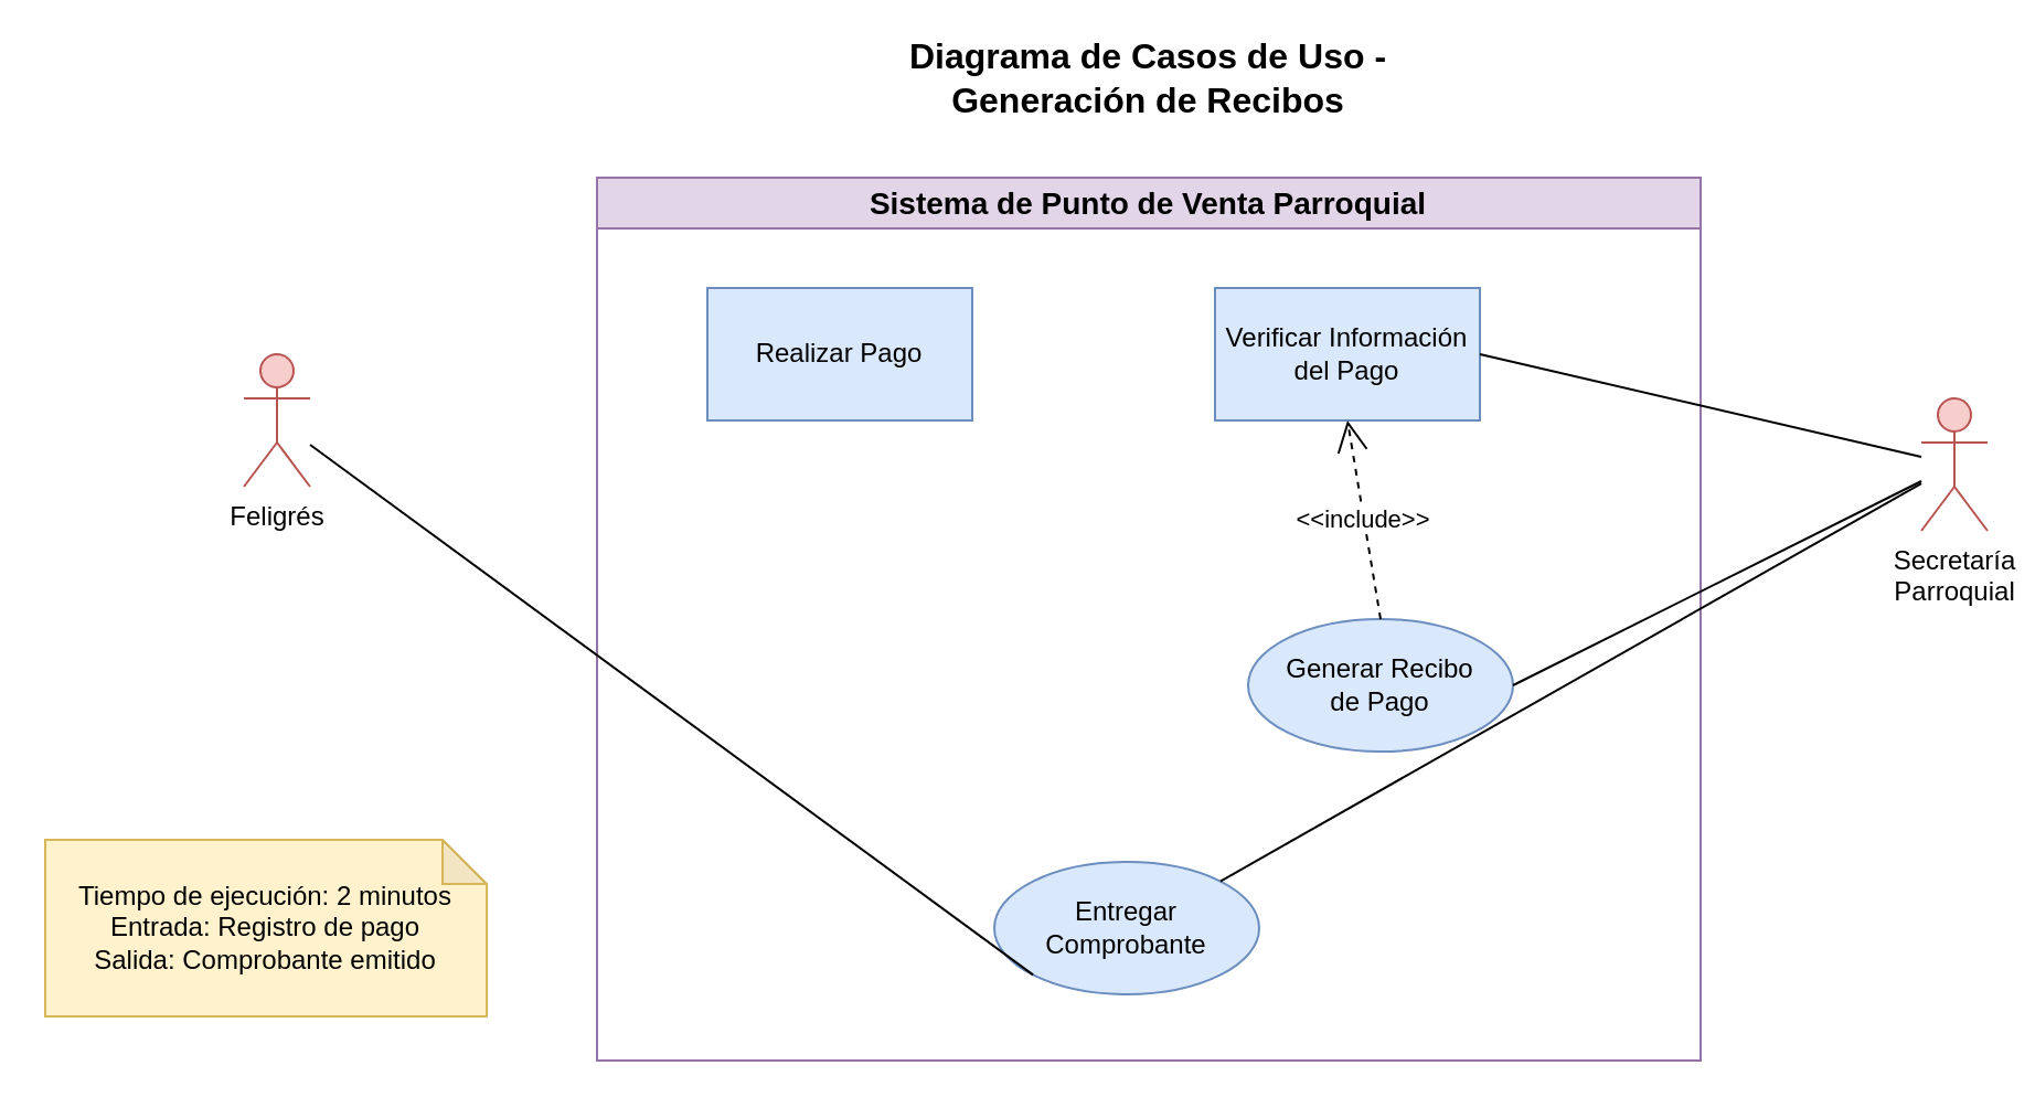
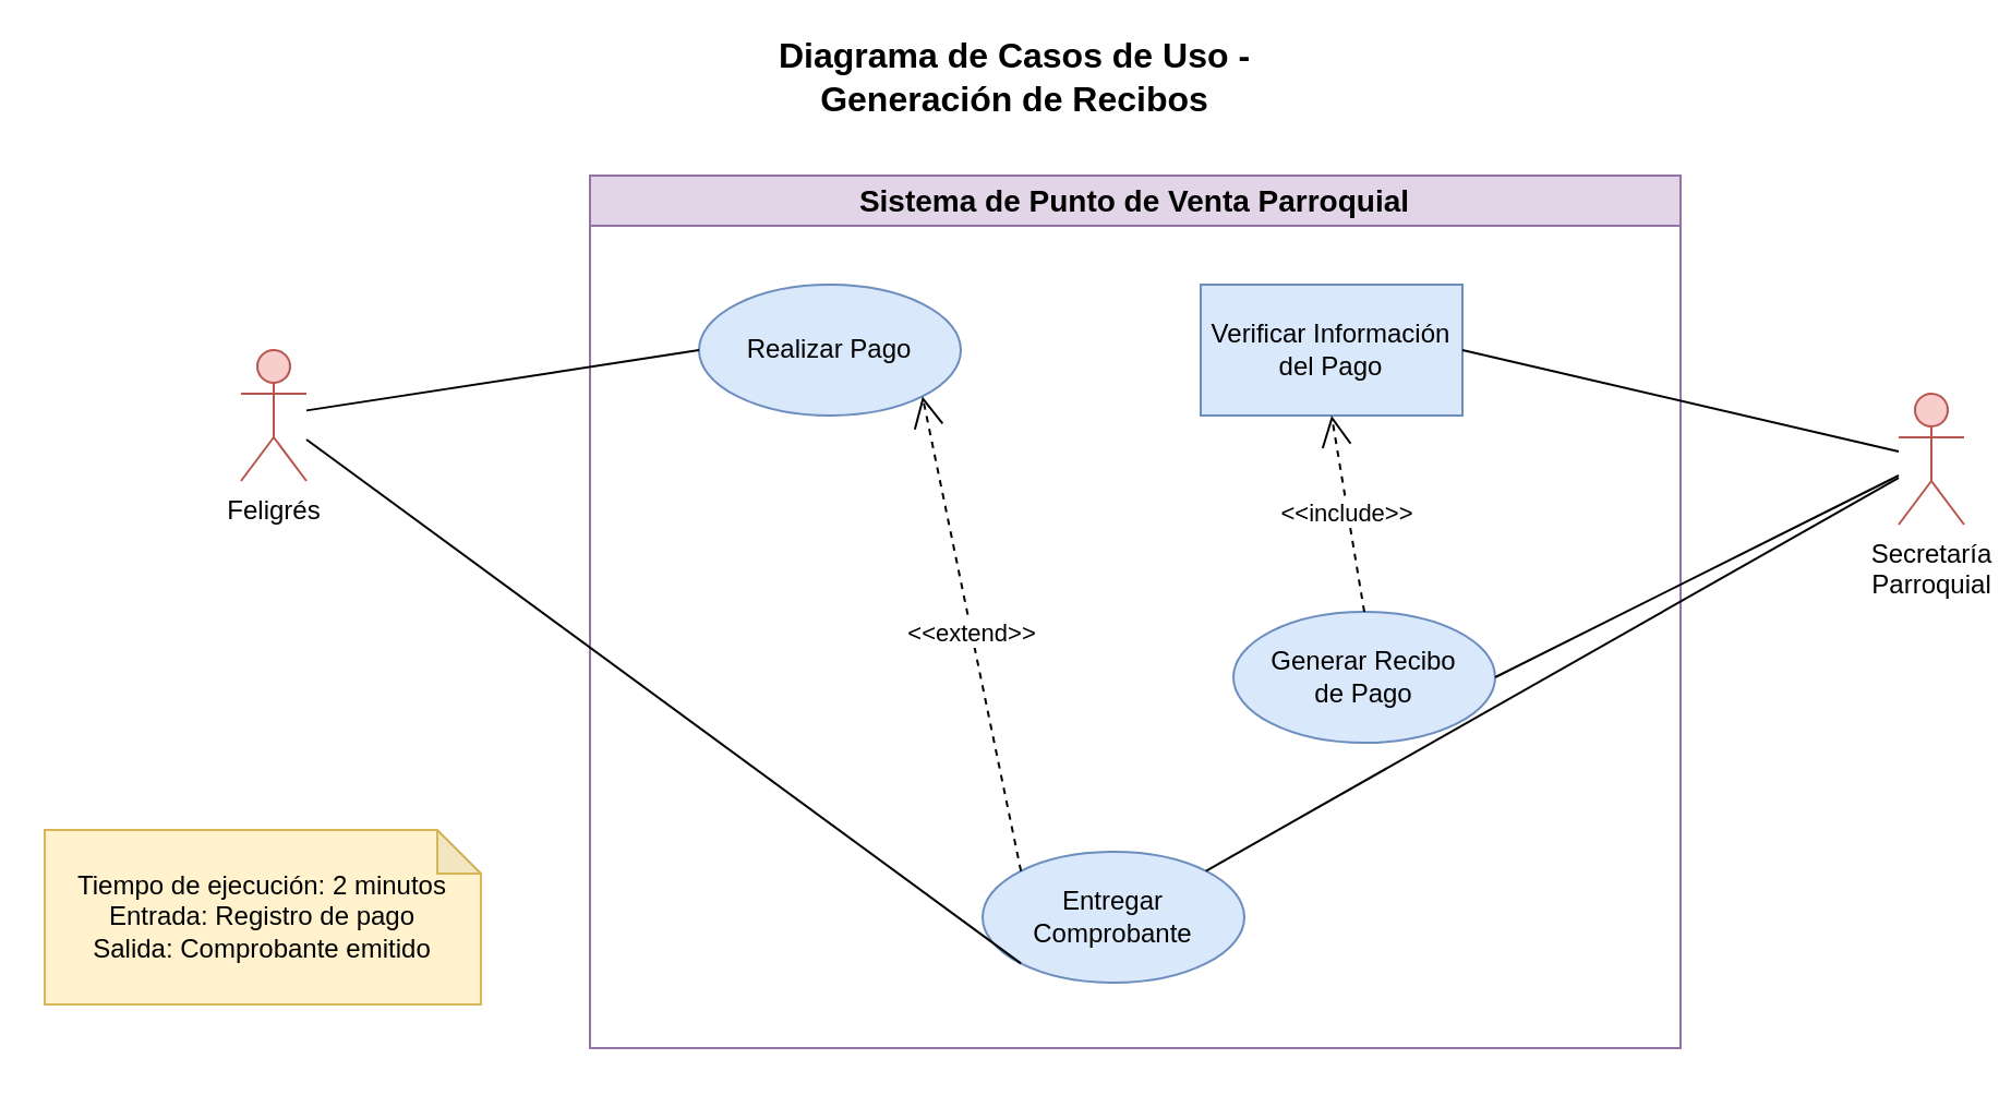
- <mxCell id="16" value="Diagrama de Casos de Uso - Generación de Recibos" style="text;html=1;align=center;verticalAlign=middle;whiteSpace=wrap;rounded=0;fontSize=16;fontStyle=1;" parent="1" vertex="1"><mxGeometry x="370" y="20" width="300" height="30" as="geometry" /></mxCell>
+ <mxCell id="16" value="Diagrama de Casos de Uso - Generación de Recibos" style="text;html=1;align=center;verticalAlign=middle;whiteSpace=wrap;rounded=0;fontSize=16;fontStyle=1;" parent="1" vertex="1"><mxGeometry x="315" y="20" width="300" height="30" as="geometry" /></mxCell>
- <mxCell id="3" value="Realizar Pago" style="whiteSpace=wrap;html=1;fillColor=#dae8fc;strokeColor=#6c8ebf;rounded=0;" parent="2" vertex="1"><mxGeometry x="50" y="50" width="120" height="60" as="geometry" /></mxCell>
+ <mxCell id="3" value="Realizar Pago" style="ellipse;whiteSpace=wrap;html=1;fillColor=#dae8fc;strokeColor=#6c8ebf;" parent="2" vertex="1"><mxGeometry x="50" y="50" width="120" height="60" as="geometry" /></mxCell>
+ <mxCell id="9" value="" style="endArrow=none;html=1;rounded=0;entryX=0;entryY=0.5;entryDx=0;entryDy=0;" parent="1" source="7" target="3" edge="1"><mxGeometry width="50" height="50" relative="1" as="geometry"><mxPoint x="370" y="330" as="sourcePoint" /><mxPoint x="420" y="280" as="targetPoint" /></mxGeometry></mxCell>
+ <mxCell id="15" value="&amp;lt;&amp;lt;extend&amp;gt;&amp;gt;" style="endArrow=open;endSize=12;dashed=1;html=1;rounded=0;entryX=1;entryY=1;entryDx=0;entryDy=0;exitX=0;exitY=0;exitDx=0;exitDy=0;" parent="1" source="6" target="3" edge="1"><mxGeometry width="160" relative="1" as="geometry"><mxPoint x="370" y="330" as="sourcePoint" /><mxPoint x="530" y="280" as="targetPoint" /></mxGeometry></mxCell>
